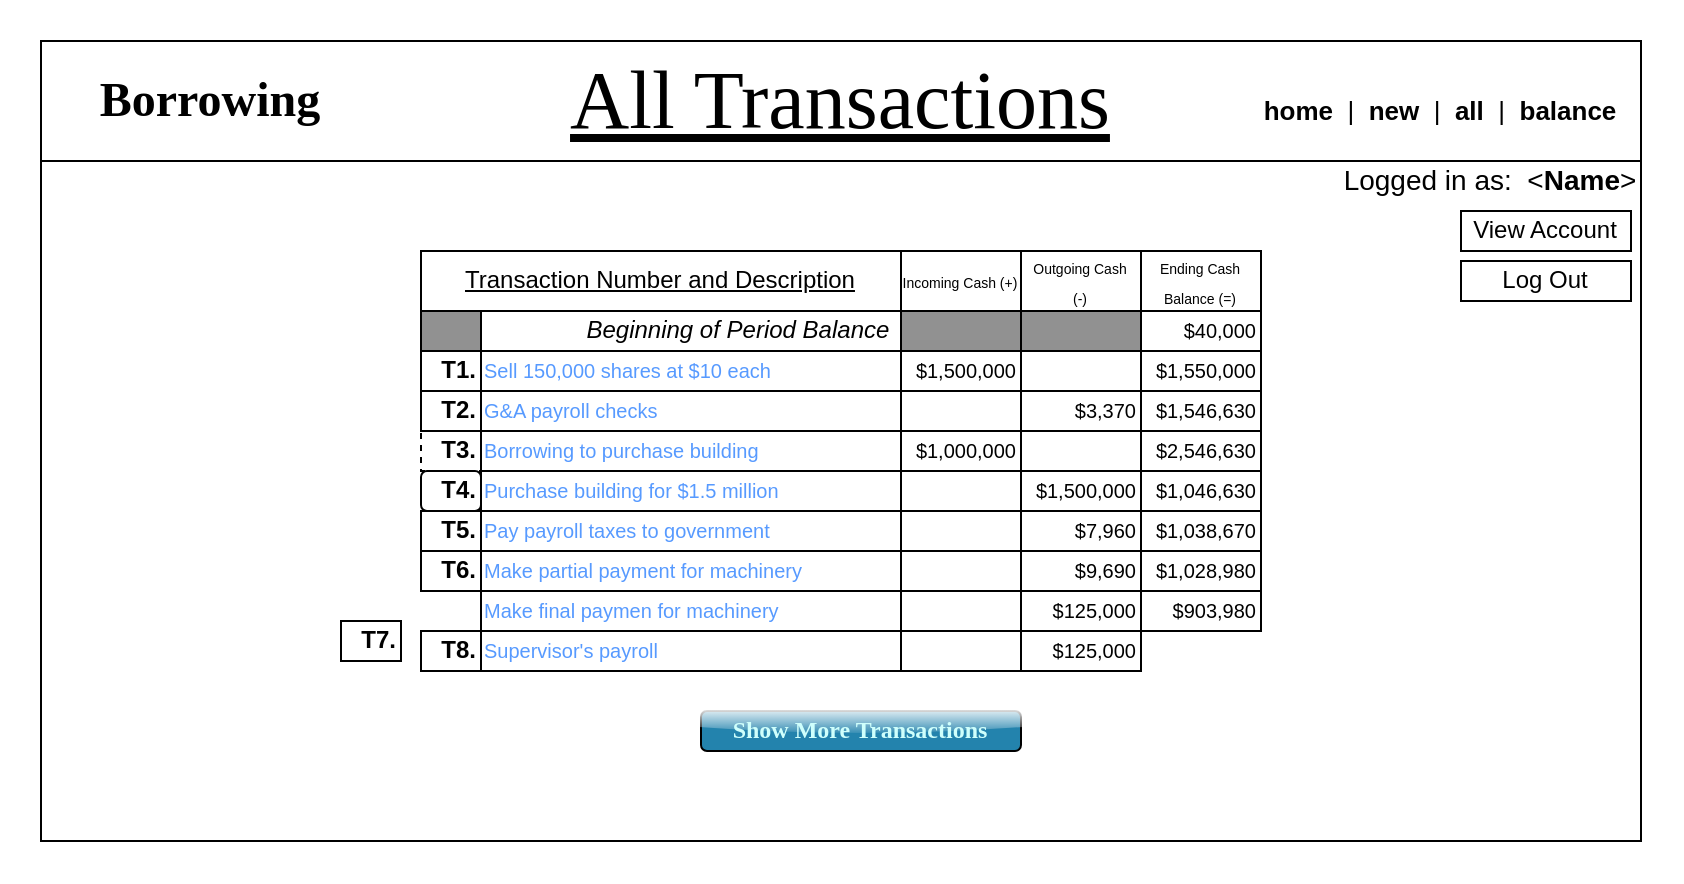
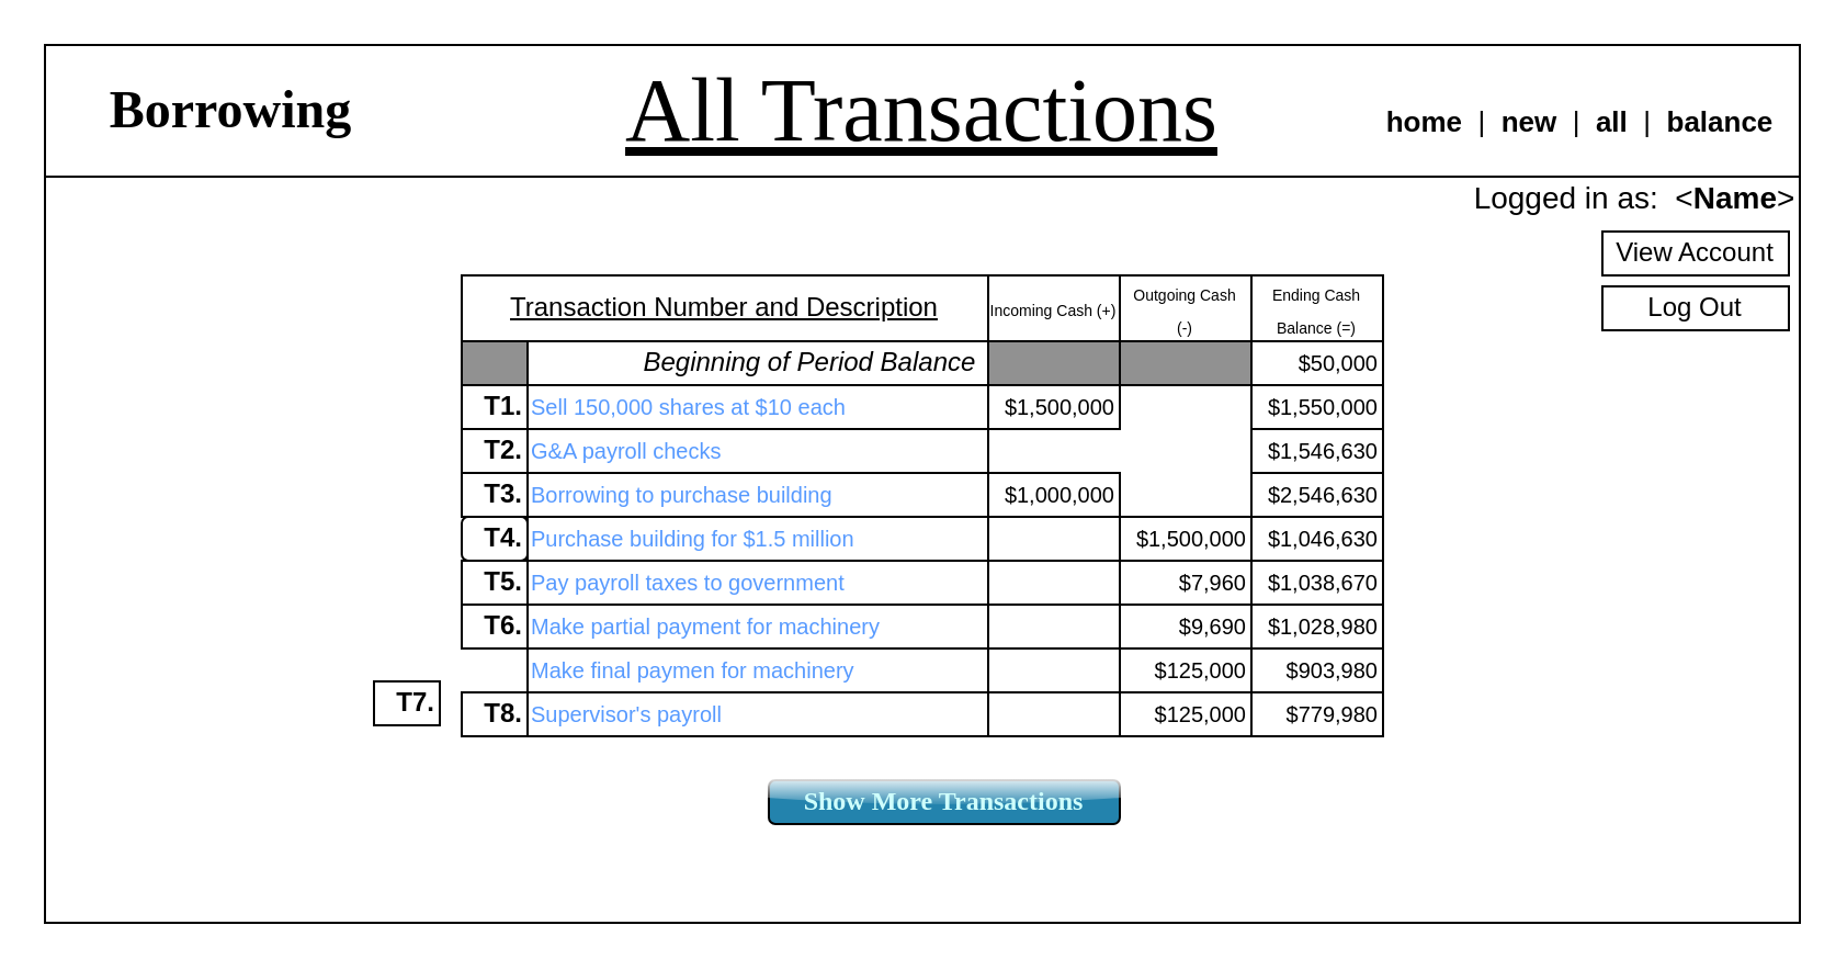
- <mxCell id="31" value="&lt;font style=&quot;font-size: 10px&quot;&gt;$40,000&lt;/font&gt;" style="rounded=0;whiteSpace=wrap;html=1;gradientColor=none;fillColor=#FFFFFF;align=right;" vertex="1" parent="1"><mxGeometry x="570" y="155" width="60" height="20" as="geometry" /></mxCell>
+ <mxCell id="31" value="&lt;font style=&quot;font-size: 10px&quot;&gt;$50,000&lt;/font&gt;" style="rounded=0;whiteSpace=wrap;html=1;gradientColor=none;fillColor=#FFFFFF;align=right;" vertex="1" parent="1"><mxGeometry x="570" y="155" width="60" height="20" as="geometry" /></mxCell>
- <mxCell id="33" value="&lt;font style=&quot;font-size: 10px&quot;&gt;$3,370&lt;/font&gt;" style="rounded=0;whiteSpace=wrap;html=1;gradientColor=none;fillColor=#FFFFFF;align=right;" vertex="1" parent="1"><mxGeometry x="510" y="195" width="60" height="20" as="geometry" /></mxCell>
- <mxCell id="12" value="&lt;b style=&quot;white-space: normal&quot;&gt;T3.&lt;/b&gt;" style="rounded=0;whiteSpace=wrap;html=1;gradientColor=none;fillColor=none;align=right;dashed=1;" vertex="1" parent="1"><mxGeometry x="210" y="215" width="30" height="20" as="geometry" /></mxCell>
+ <mxCell id="12" value="&lt;b style=&quot;white-space: normal&quot;&gt;T3.&lt;/b&gt;" style="rounded=0;whiteSpace=wrap;html=1;gradientColor=none;fillColor=none;align=right;" vertex="1" parent="1"><mxGeometry x="210" y="215" width="30" height="20" as="geometry" /></mxCell>
+ <mxCell id="43" value="&lt;span style=&quot;font-size: 10px&quot;&gt;$779,980&lt;/span&gt;" style="rounded=0;whiteSpace=wrap;html=1;gradientColor=none;fillColor=#FFFFFF;align=right;" vertex="1" parent="1"><mxGeometry x="570" y="315" width="60" height="20" as="geometry" /></mxCell>
